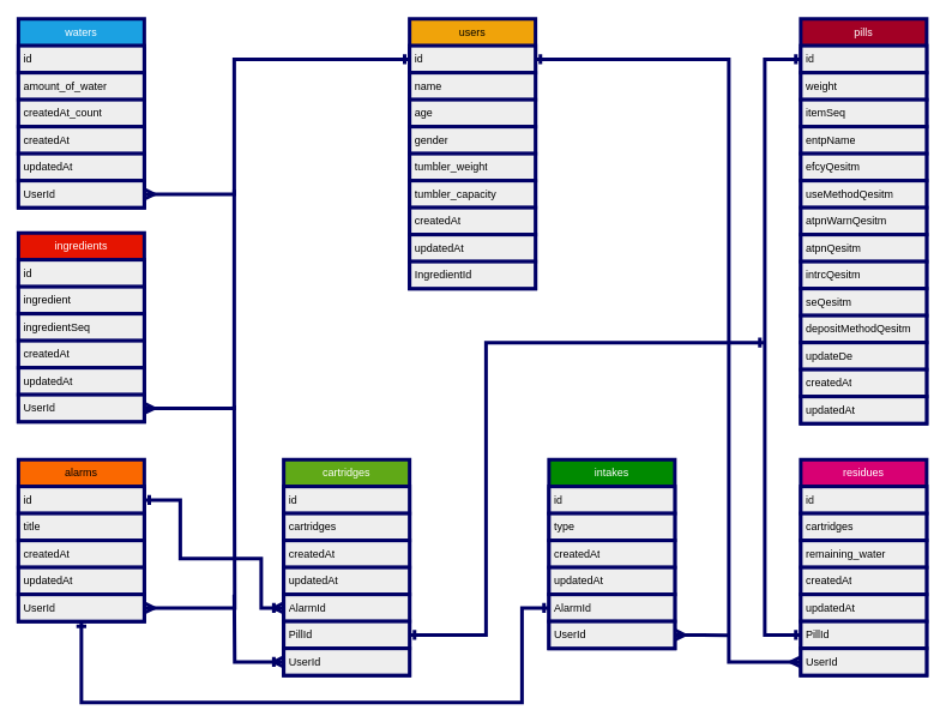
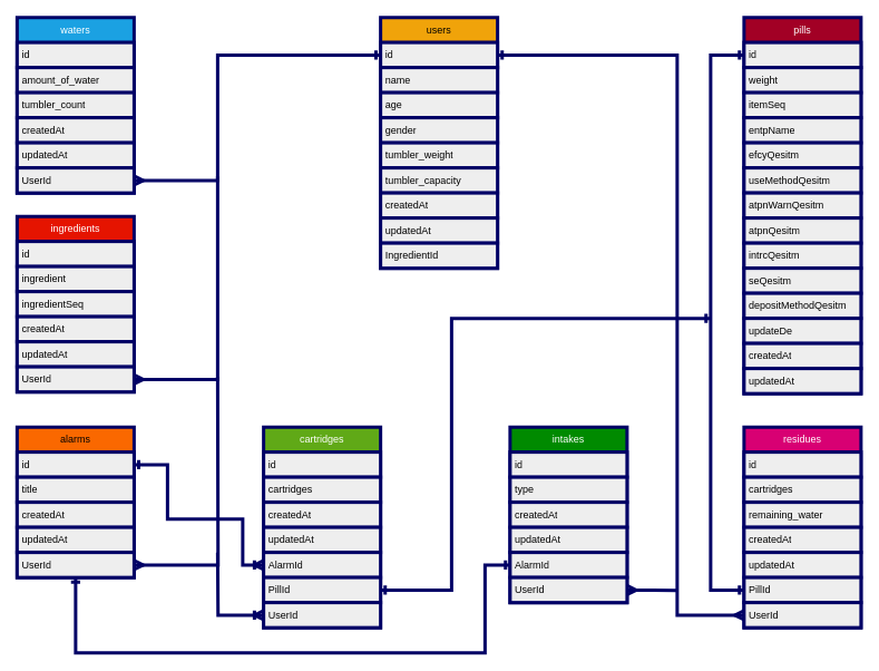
- <mxCell id="70" value="createdAt_count" style="text;strokeColor=#000066;fillColor=#eeeeee;align=left;verticalAlign=middle;spacingLeft=4;spacingRight=4;overflow=hidden;points=[[0,0.5],[1,0.5]];portConstraint=eastwest;rotatable=0;whiteSpace=wrap;html=1;strokeWidth=4;fontColor=#000000;" vertex="1" parent="67"><mxGeometry y="90" width="140" height="30" as="geometry" /></mxCell>
+ <mxCell id="70" value="tumbler_count" style="text;strokeColor=#000066;fillColor=#eeeeee;align=left;verticalAlign=middle;spacingLeft=4;spacingRight=4;overflow=hidden;points=[[0,0.5],[1,0.5]];portConstraint=eastwest;rotatable=0;whiteSpace=wrap;html=1;strokeWidth=4;fontColor=#000000;" vertex="1" parent="67"><mxGeometry y="90" width="140" height="30" as="geometry" /></mxCell>
